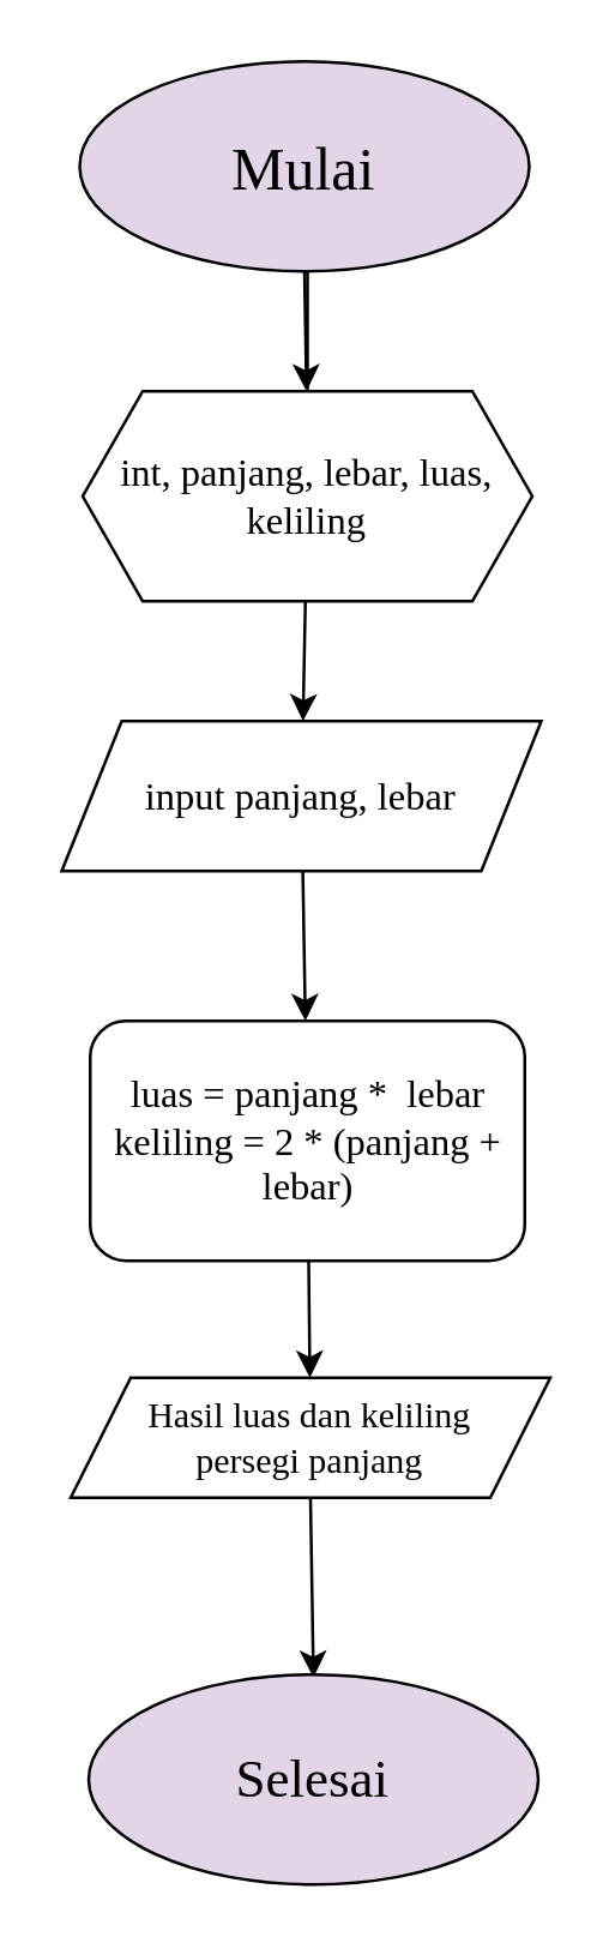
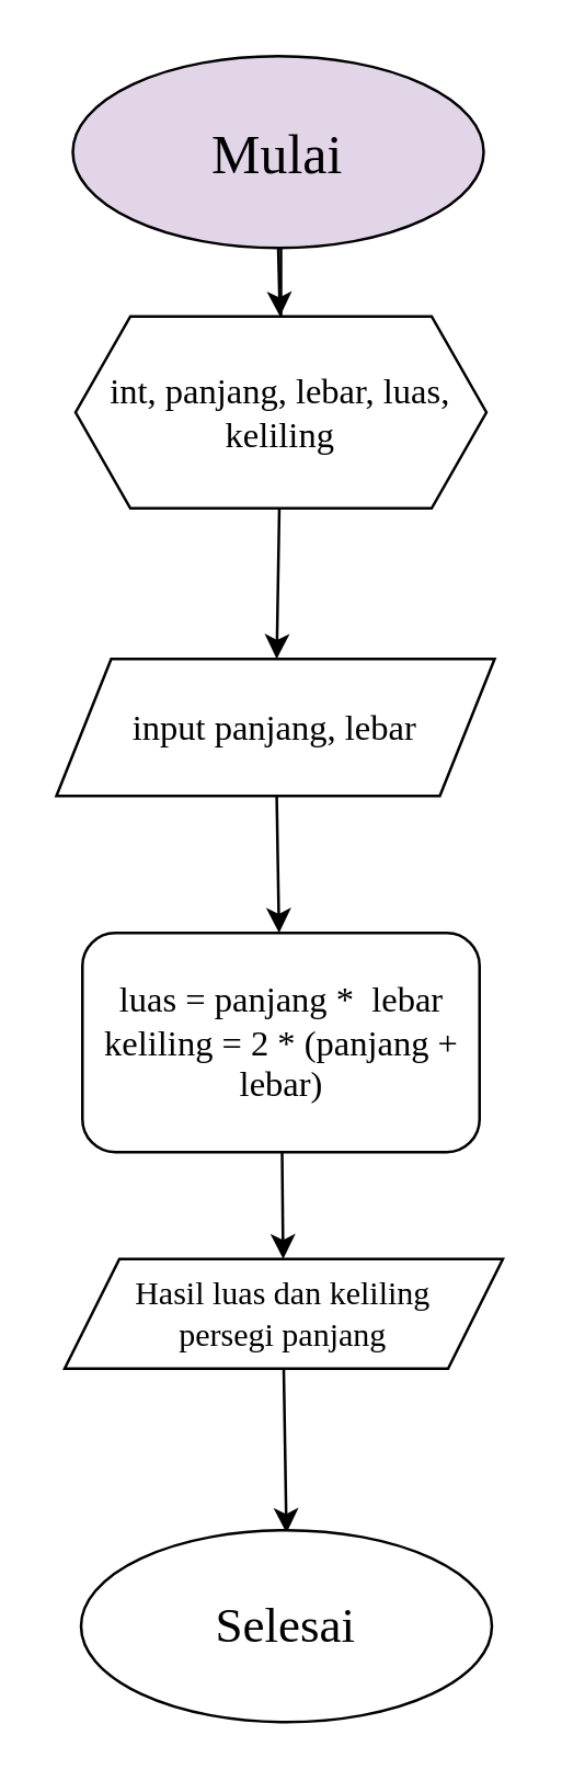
- <mxCell id="5" value="&lt;font style=&quot;font-size: 13px;&quot; face=&quot;Times New Roman&quot;&gt;int, panjang, lebar, luas, keliling&lt;/font&gt;" style="shape=hexagon;perimeter=hexagonPerimeter2;whiteSpace=wrap;html=1;fixedSize=1;" vertex="1" parent="1"><mxGeometry x="27" y="130" width="150" height="70" as="geometry" /></mxCell>
+ <mxCell id="5" value="&lt;font style=&quot;font-size: 13px;&quot; face=&quot;Times New Roman&quot;&gt;int, panjang, lebar, luas, keliling&lt;/font&gt;" style="shape=hexagon;perimeter=hexagonPerimeter2;whiteSpace=wrap;html=1;fixedSize=1;" vertex="1" parent="1"><mxGeometry x="27" y="115" width="150" height="70" as="geometry" /></mxCell>
- <mxCell id="12" value="&lt;font style=&quot;font-size: 18px;&quot; face=&quot;Times New Roman&quot;&gt;Selesai&lt;/font&gt;" style="ellipse;whiteSpace=wrap;html=1;fillColor=#e1d5e7;" vertex="1" parent="1"><mxGeometry x="29" y="558" width="150" height="70" as="geometry" /></mxCell>
+ <mxCell id="12" value="&lt;font style=&quot;font-size: 18px;&quot; face=&quot;Times New Roman&quot;&gt;Selesai&lt;/font&gt;" style="ellipse;whiteSpace=wrap;html=1;" vertex="1" parent="1"><mxGeometry x="29" y="558" width="150" height="70" as="geometry" /></mxCell>
